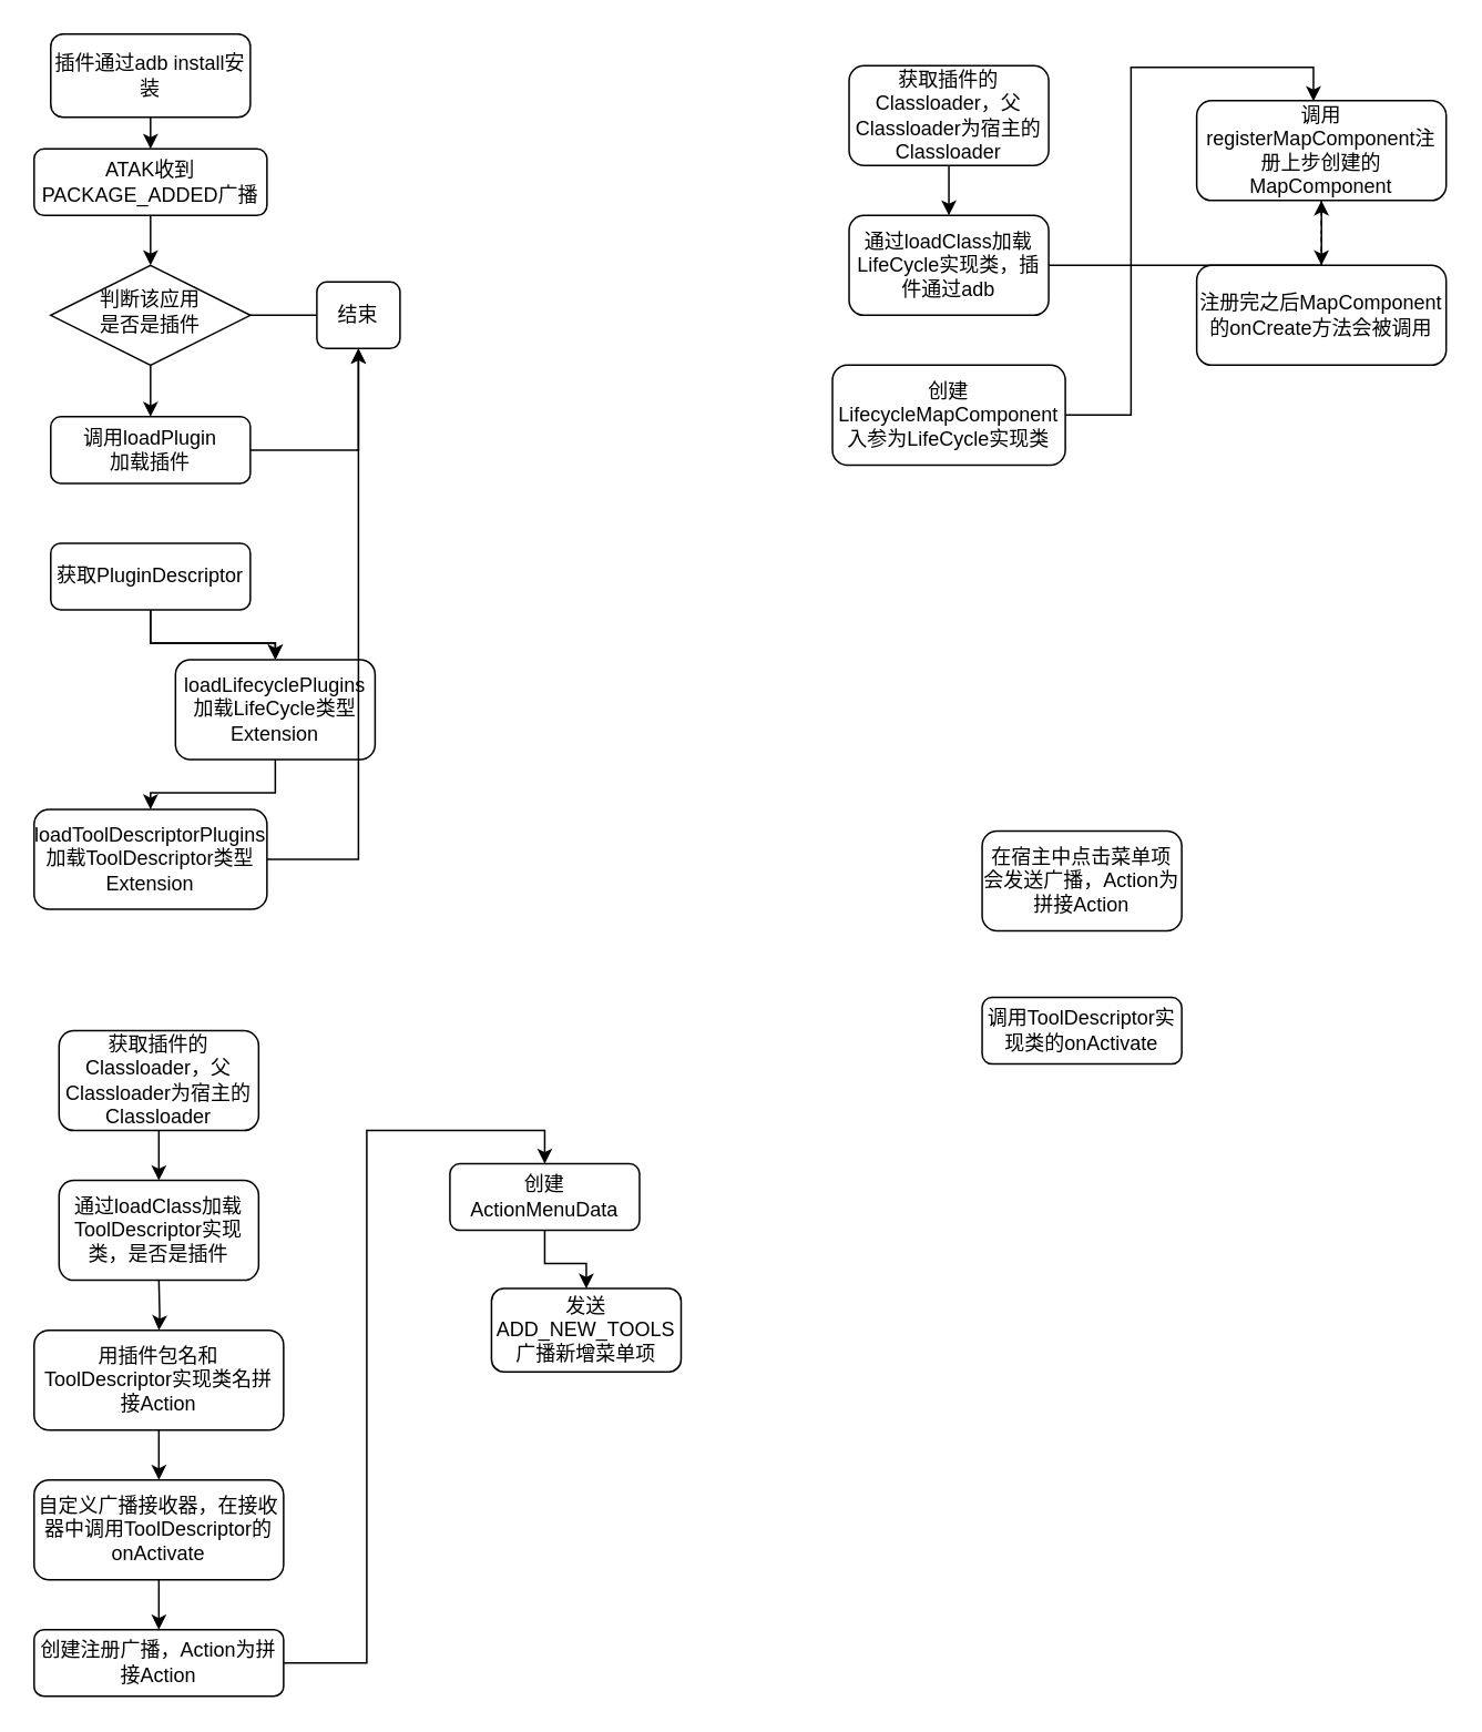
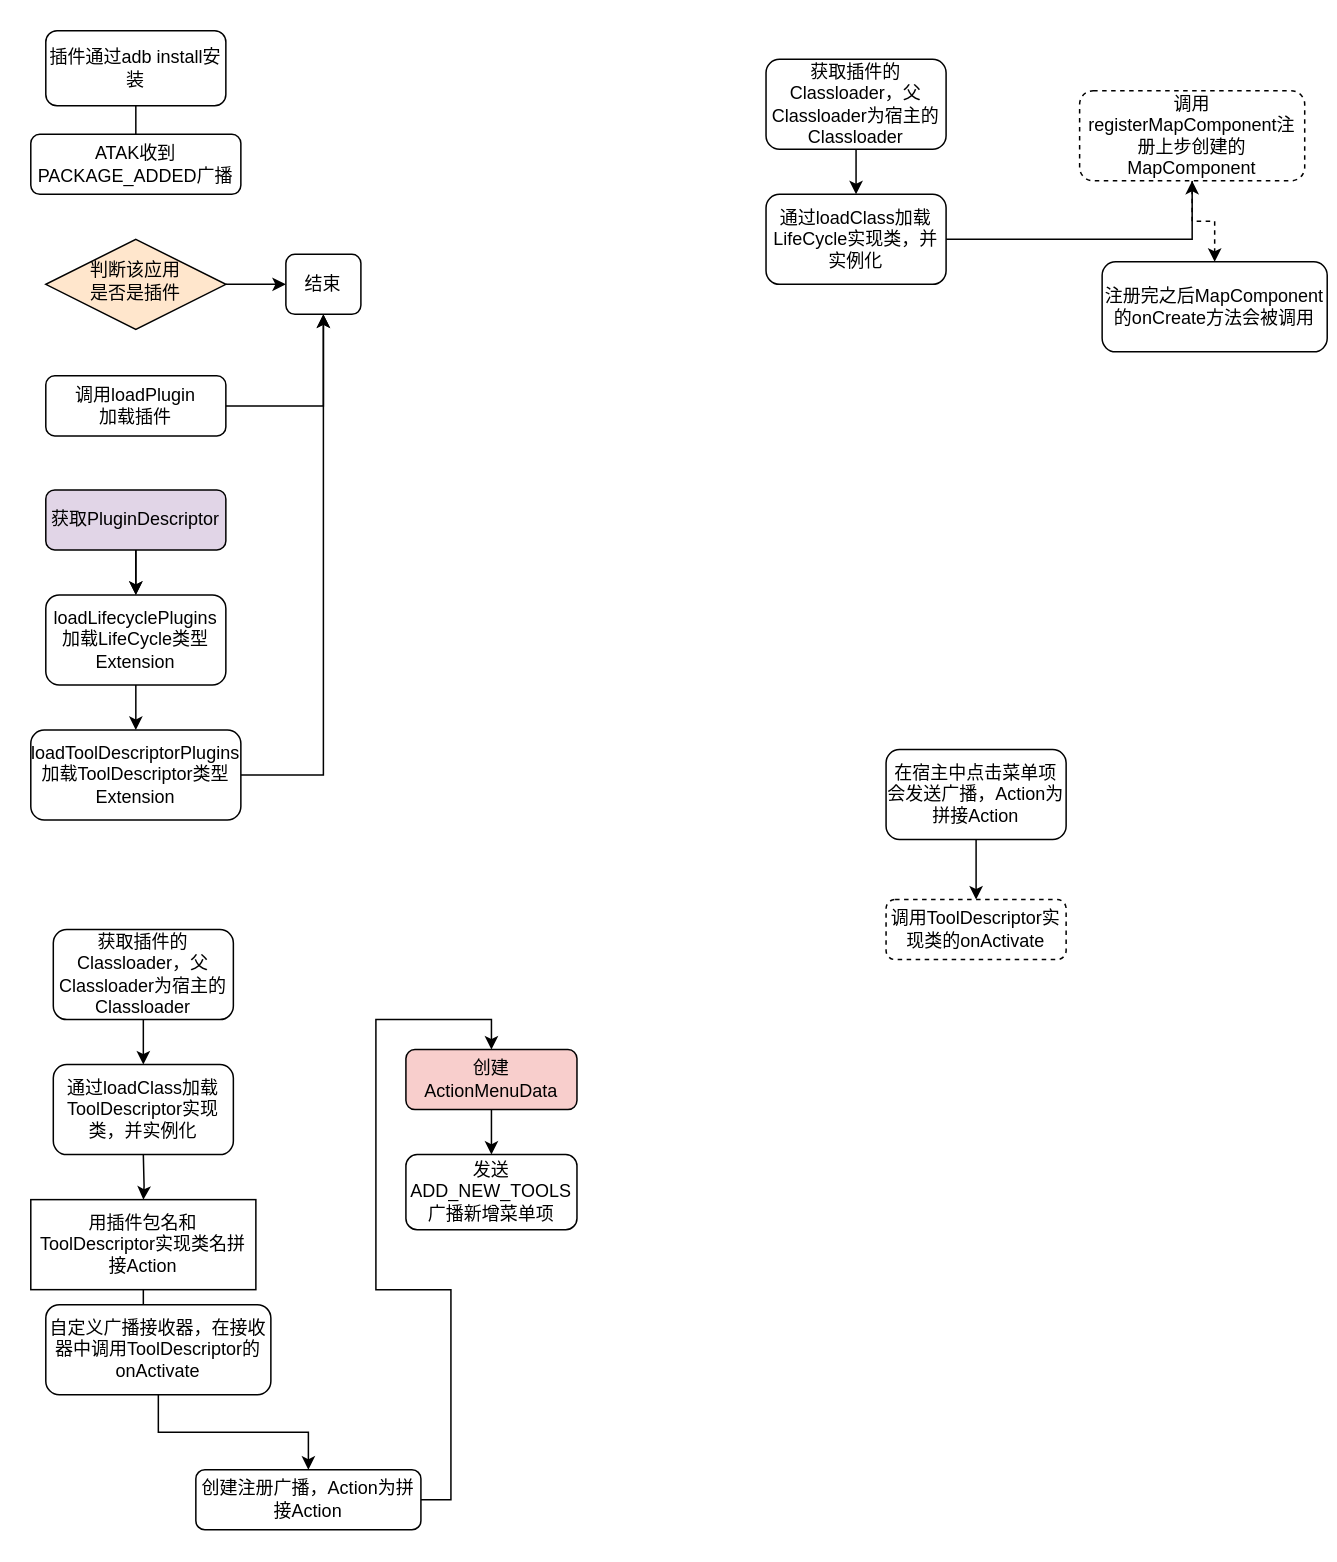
- <mxCell id="2" style="edgeStyle=orthogonalEdgeStyle;rounded=0;orthogonalLoop=1;jettySize=auto;html=1;exitX=0.5;exitY=1;exitDx=0;exitDy=0;entryX=0.5;entryY=0;entryDx=0;entryDy=0;" edge="1" parent="1" source="3" target="5"><mxGeometry relative="1" as="geometry" /></mxCell>
+ <mxCell id="2" style="edgeStyle=orthogonalEdgeStyle;rounded=0;orthogonalLoop=1;jettySize=auto;html=1;exitX=0.5;exitY=1;exitDx=0;exitDy=0;entryX=0.5;entryY=0;entryDx=0;entryDy=0;endArrow=none;" edge="1" parent="1" source="3" target="5"><mxGeometry relative="1" as="geometry" /></mxCell>
- <mxCell id="26" value="调用registerMapComponent注册上步创建的MapComponent" style="whiteSpace=wrap;html=1;rounded=1;" vertex="1" parent="1"><mxGeometry x="719" y="60" width="150" height="60" as="geometry" /></mxCell>
+ <mxCell id="26" value="调用registerMapComponent注册上步创建的MapComponent" style="whiteSpace=wrap;html=1;rounded=1;dashed=1;" vertex="1" parent="1"><mxGeometry x="719" y="60" width="150" height="60" as="geometry" /></mxCell>
- <mxCell id="23" style="edgeStyle=orthogonalEdgeStyle;rounded=0;orthogonalLoop=1;jettySize=auto;html=1;exitX=1;exitY=0.5;exitDx=0;exitDy=0;entryX=0.468;entryY=0.006;entryDx=0;entryDy=0;entryPerimeter=0;" edge="1" parent="1" source="24" target="26"><mxGeometry relative="1" as="geometry" /></mxCell>
- <mxCell id="4" style="edgeStyle=orthogonalEdgeStyle;rounded=0;orthogonalLoop=1;jettySize=auto;html=1;exitX=0.5;exitY=1;exitDx=0;exitDy=0;entryX=0.5;entryY=0;entryDx=0;entryDy=0;" edge="1" parent="1" source="5" target="8"><mxGeometry relative="1" as="geometry" /></mxCell>
- <mxCell id="22" value="通过loadClass加载LifeCycle实现类，插件通过adb" style="whiteSpace=wrap;html=1;rounded=1;" vertex="1" parent="1"><mxGeometry x="510" y="129" width="120" height="60" as="geometry" /></mxCell>
+ <mxCell id="22" value="通过loadClass加载LifeCycle实现类，并实例化" style="whiteSpace=wrap;html=1;rounded=1;" vertex="1" parent="1"><mxGeometry x="510" y="129" width="120" height="60" as="geometry" /></mxCell>
- <mxCell id="8" value="判断该应用&lt;br&gt;是否是插件" style="rhombus;whiteSpace=wrap;html=1;shadow=0;fontFamily=Helvetica;fontSize=12;align=center;strokeWidth=1;spacing=6;spacingTop=-4;" parent="1" vertex="1"><mxGeometry x="30" y="159" width="120" height="60" as="geometry" /></mxCell>
+ <mxCell id="8" value="判断该应用&lt;br&gt;是否是插件" style="rhombus;whiteSpace=wrap;html=1;shadow=0;fontFamily=Helvetica;fontSize=12;align=center;strokeWidth=1;spacing=6;spacingTop=-4;fillColor=#ffe6cc;" parent="1" vertex="1"><mxGeometry x="30" y="159" width="120" height="60" as="geometry" /></mxCell>
- <mxCell id="7" style="edgeStyle=orthogonalEdgeStyle;rounded=0;orthogonalLoop=1;jettySize=auto;html=1;exitX=1;exitY=0.5;exitDx=0;exitDy=0;entryX=0;entryY=0.5;entryDx=0;entryDy=0;endArrow=none;" edge="1" parent="1" source="8" target="11"><mxGeometry relative="1" as="geometry" /></mxCell>
+ <mxCell id="7" style="edgeStyle=orthogonalEdgeStyle;rounded=0;orthogonalLoop=1;jettySize=auto;html=1;exitX=1;exitY=0.5;exitDx=0;exitDy=0;entryX=0;entryY=0.5;entryDx=0;entryDy=0;" edge="1" parent="1" source="8" target="11"><mxGeometry relative="1" as="geometry" /></mxCell>
- <mxCell id="27" value="注册完之后MapComponent的onCreate方法会被调用" style="whiteSpace=wrap;html=1;rounded=1;" vertex="1" parent="1"><mxGeometry x="719" y="159" width="150" height="60" as="geometry" /></mxCell>
+ <mxCell id="27" value="注册完之后MapComponent的onCreate方法会被调用" style="whiteSpace=wrap;html=1;rounded=1;" vertex="1" parent="1"><mxGeometry x="734" y="174" width="150" height="60" as="geometry" /></mxCell>
- <mxCell id="6" style="edgeStyle=orthogonalEdgeStyle;rounded=0;orthogonalLoop=1;jettySize=auto;html=1;exitX=0.5;exitY=1;exitDx=0;exitDy=0;entryX=0.5;entryY=0;entryDx=0;entryDy=0;" edge="1" parent="1" source="8" target="10"><mxGeometry relative="1" as="geometry" /></mxCell>
- <mxCell id="24" value="创建LifecycleMapComponent入参为LifeCycle实现类" style="whiteSpace=wrap;html=1;rounded=1;" vertex="1" parent="1"><mxGeometry x="500" y="219" width="140" height="60" as="geometry" /></mxCell>
- <mxCell id="14" value="获取PluginDescriptor" style="rounded=1;whiteSpace=wrap;html=1;fontSize=12;glass=0;strokeWidth=1;shadow=0;" vertex="1" parent="1"><mxGeometry x="30" y="326" width="120" height="40" as="geometry" /></mxCell>
+ <mxCell id="14" value="获取PluginDescriptor" style="rounded=1;whiteSpace=wrap;html=1;fontSize=12;glass=0;strokeWidth=1;shadow=0;fillColor=#e1d5e7;" vertex="1" parent="1"><mxGeometry x="30" y="326" width="120" height="40" as="geometry" /></mxCell>
- <mxCell id="16" value="loadLifecyclePlugins加载LifeCycle类型Extension" style="whiteSpace=wrap;html=1;rounded=1;glass=0;strokeWidth=1;shadow=0;" vertex="1" parent="1"><mxGeometry x="105" y="396" width="120" height="60" as="geometry" /></mxCell>
+ <mxCell id="16" value="loadLifecyclePlugins加载LifeCycle类型Extension" style="whiteSpace=wrap;html=1;rounded=1;glass=0;strokeWidth=1;shadow=0;" vertex="1" parent="1"><mxGeometry x="30" y="396" width="120" height="60" as="geometry" /></mxCell>
+ <mxCell id="41" value="" style="edgeStyle=orthogonalEdgeStyle;rounded=0;orthogonalLoop=1;jettySize=auto;html=1;" edge="1" parent="1" source="42" target="43"><mxGeometry relative="1" as="geometry" /></mxCell>
- <mxCell id="43" value="调用ToolDescriptor实现类的onActivate" style="rounded=1;whiteSpace=wrap;html=1;" vertex="1" parent="1"><mxGeometry x="590" y="599" width="120" height="40" as="geometry" /></mxCell>
+ <mxCell id="43" value="调用ToolDescriptor实现类的onActivate" style="rounded=1;whiteSpace=wrap;html=1;dashed=1;" vertex="1" parent="1"><mxGeometry x="590" y="599" width="120" height="40" as="geometry" /></mxCell>
- <mxCell id="39" value="创建ActionMenuData" style="whiteSpace=wrap;html=1;rounded=1;" vertex="1" parent="1"><mxGeometry x="270" y="699" width="114" height="40" as="geometry" /></mxCell>
+ <mxCell id="39" value="创建ActionMenuData" style="whiteSpace=wrap;html=1;rounded=1;fillColor=#f8cecc;" vertex="1" parent="1"><mxGeometry x="270" y="699" width="114" height="40" as="geometry" /></mxCell>
- <mxCell id="33" value="通过loadClass加载ToolDescriptor&lt;span style=&quot;background-color: initial;&quot;&gt;实现类，是否是插件&lt;/span&gt;" style="whiteSpace=wrap;html=1;rounded=1;" vertex="1" parent="1"><mxGeometry x="35" y="709" width="120" height="60" as="geometry" /></mxCell>
+ <mxCell id="33" value="通过loadClass加载ToolDescriptor&lt;span style=&quot;background-color: initial;&quot;&gt;实现类，并实例化&lt;/span&gt;" style="whiteSpace=wrap;html=1;rounded=1;" vertex="1" parent="1"><mxGeometry x="35" y="709" width="120" height="60" as="geometry" /></mxCell>
- <mxCell id="40" value="发送ADD_NEW_TOOLS广播新增菜单项" style="whiteSpace=wrap;html=1;rounded=1;" vertex="1" parent="1"><mxGeometry x="295" y="774" width="114" height="50" as="geometry" /></mxCell>
+ <mxCell id="40" value="发送ADD_NEW_TOOLS广播新增菜单项" style="whiteSpace=wrap;html=1;rounded=1;" vertex="1" parent="1"><mxGeometry x="270" y="769" width="114" height="50" as="geometry" /></mxCell>
- <mxCell id="30" value="用插件包名和ToolDescriptor实现类名拼接Action" style="whiteSpace=wrap;html=1;rounded=1;" vertex="1" parent="1"><mxGeometry x="20" y="799" width="150" height="60" as="geometry" /></mxCell>
+ <mxCell id="30" value="用插件包名和ToolDescriptor实现类名拼接Action" style="whiteSpace=wrap;html=1;rounded=0;" vertex="1" parent="1"><mxGeometry x="20" y="799" width="150" height="60" as="geometry" /></mxCell>
- <mxCell id="35" value="自定义广播接收器，在接收器中调用ToolDescriptor的onActivate" style="whiteSpace=wrap;html=1;rounded=1;" vertex="1" parent="1"><mxGeometry x="20" y="889" width="150" height="60" as="geometry" /></mxCell>
+ <mxCell id="35" value="自定义广播接收器，在接收器中调用ToolDescriptor的onActivate" style="whiteSpace=wrap;html=1;rounded=1;" vertex="1" parent="1"><mxGeometry x="30" y="869" width="150" height="60" as="geometry" /></mxCell>
- <mxCell id="37" value="创建注册广播，Action为拼接Action" style="whiteSpace=wrap;html=1;rounded=1;" vertex="1" parent="1"><mxGeometry x="20" y="979" width="150" height="40" as="geometry" /></mxCell>
+ <mxCell id="37" value="创建注册广播，Action为拼接Action" style="whiteSpace=wrap;html=1;rounded=1;" vertex="1" parent="1"><mxGeometry x="130" y="979" width="150" height="40" as="geometry" /></mxCell>
